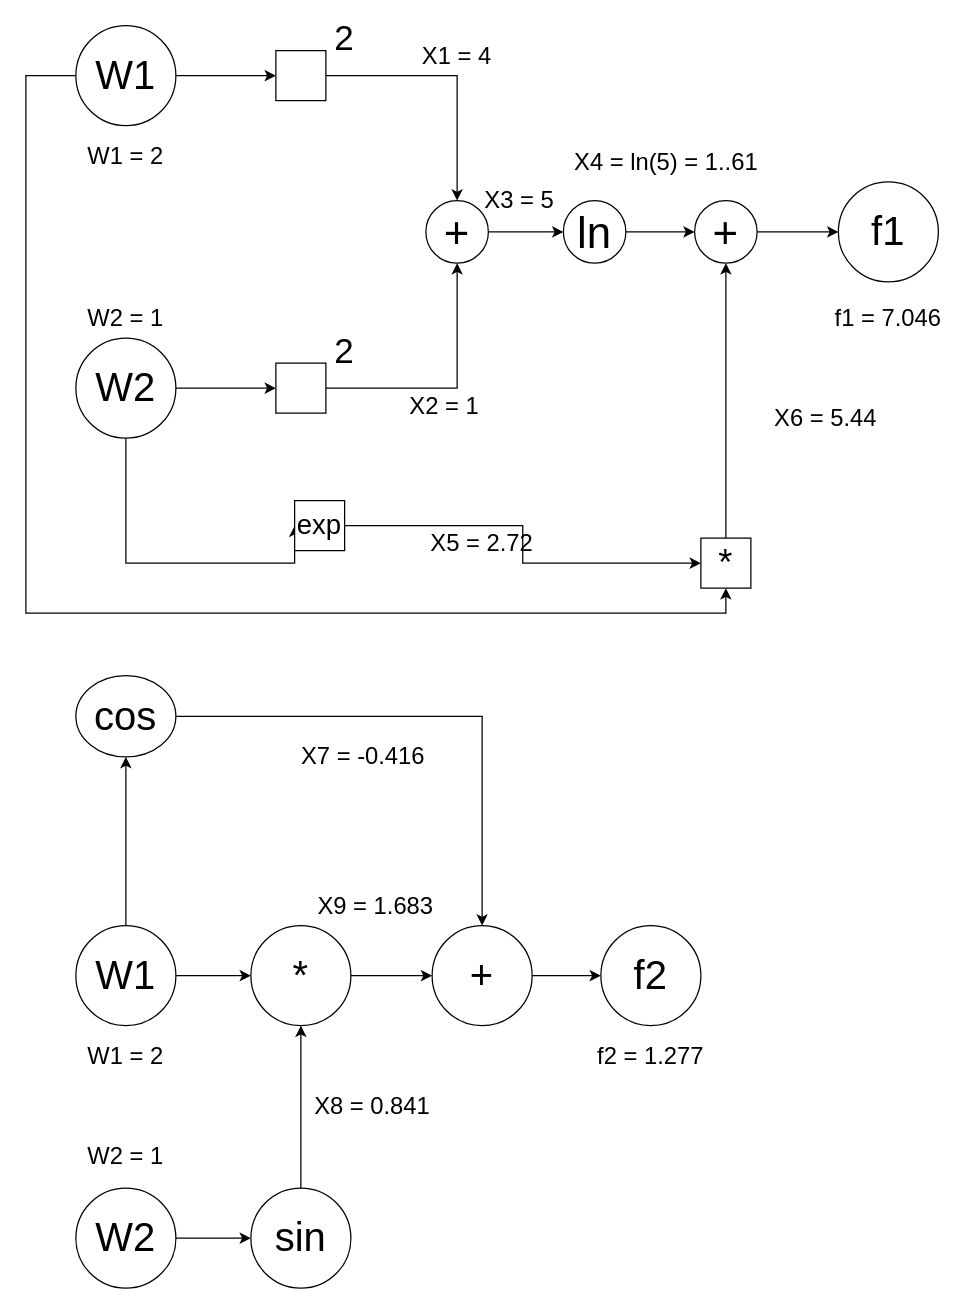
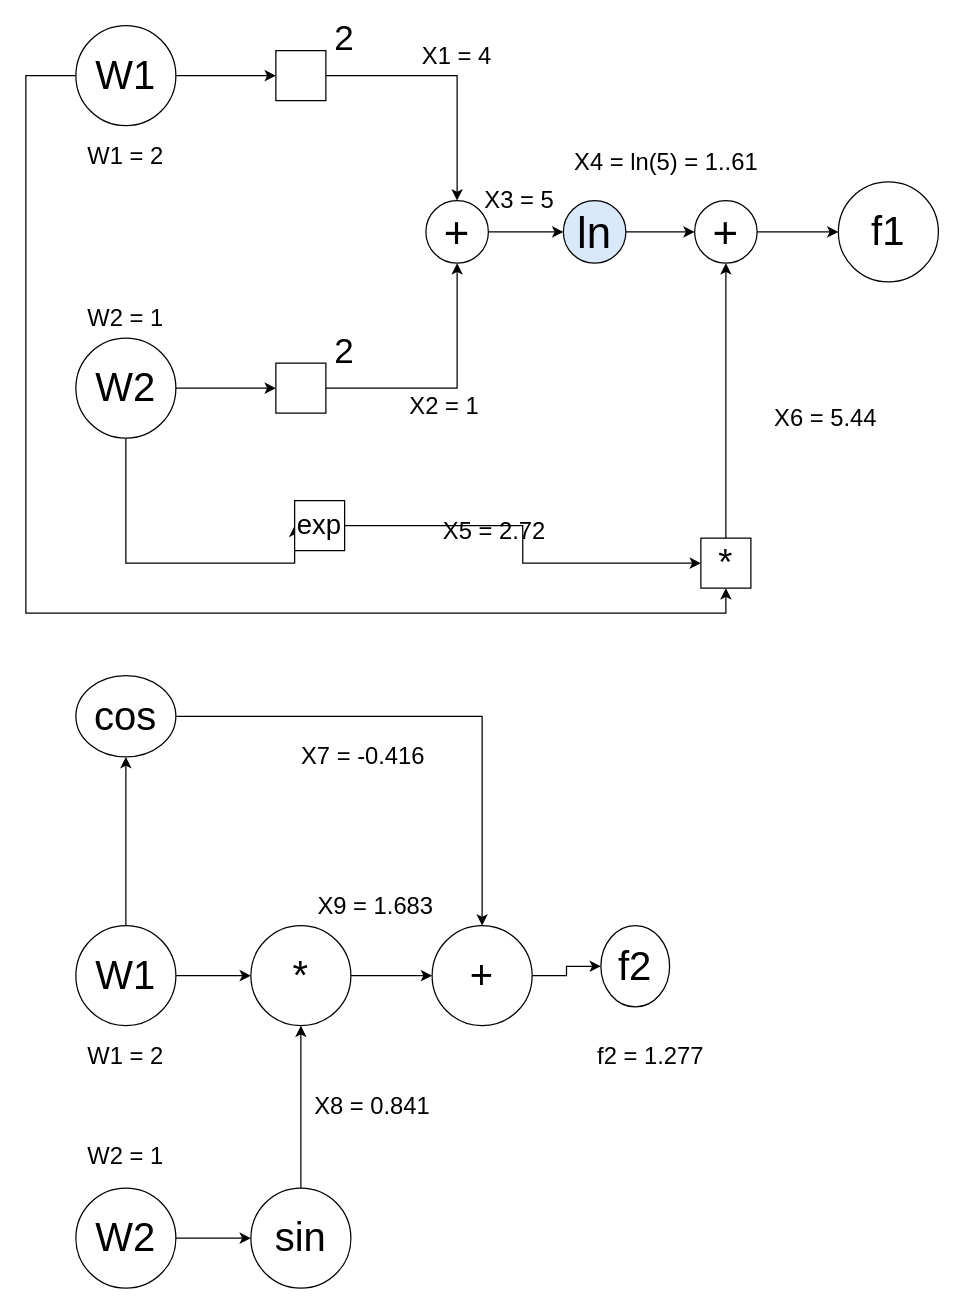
- <mxCell id="17" value="&lt;span style=&quot;font-size: 35px;&quot;&gt;ln&lt;/span&gt;" style="ellipse;whiteSpace=wrap;html=1;aspect=fixed;" vertex="1" parent="1"><mxGeometry x="450" y="160" width="50" height="50" as="geometry" /></mxCell>
+ <mxCell id="17" value="&lt;span style=&quot;font-size: 35px;&quot;&gt;ln&lt;/span&gt;" style="ellipse;whiteSpace=wrap;html=1;aspect=fixed;fillColor=#dae8fc;" vertex="1" parent="1"><mxGeometry x="450" y="160" width="50" height="50" as="geometry" /></mxCell>
- <mxCell id="47" value="&lt;font style=&quot;font-size: 19px;&quot;&gt;f1 = 7.046&lt;/font&gt;" style="text;html=1;align=center;verticalAlign=middle;whiteSpace=wrap;rounded=0;" vertex="1" parent="1"><mxGeometry x="660" y="240" width="100" height="30" as="geometry" /></mxCell>
- <mxCell id="45" value="&lt;font style=&quot;font-size: 19px;&quot;&gt;X5 = 2.72&lt;/font&gt;" style="text;html=1;align=center;verticalAlign=middle;whiteSpace=wrap;rounded=0;" vertex="1" parent="1"><mxGeometry x="335" y="420" width="100" height="30" as="geometry" /></mxCell>
+ <mxCell id="45" value="&lt;font style=&quot;font-size: 19px;&quot;&gt;X5 = 2.72&lt;/font&gt;" style="text;html=1;align=center;verticalAlign=middle;whiteSpace=wrap;rounded=0;" vertex="1" parent="1"><mxGeometry x="345" y="410" width="100" height="30" as="geometry" /></mxCell>
- <mxCell id="38" value="&lt;font style=&quot;font-size: 32px;&quot;&gt;f2&lt;/font&gt;" style="ellipse;whiteSpace=wrap;html=1;aspect=fixed;" vertex="1" parent="1"><mxGeometry x="480" y="740" width="80" height="80" as="geometry" /></mxCell>
+ <mxCell id="38" value="&lt;font style=&quot;font-size: 32px;&quot;&gt;f2&lt;/font&gt;" style="ellipse;whiteSpace=wrap;html=1;aspect=fixed;" vertex="1" parent="1"><mxGeometry x="480" y="740" width="55" height="65" as="geometry" /></mxCell>
